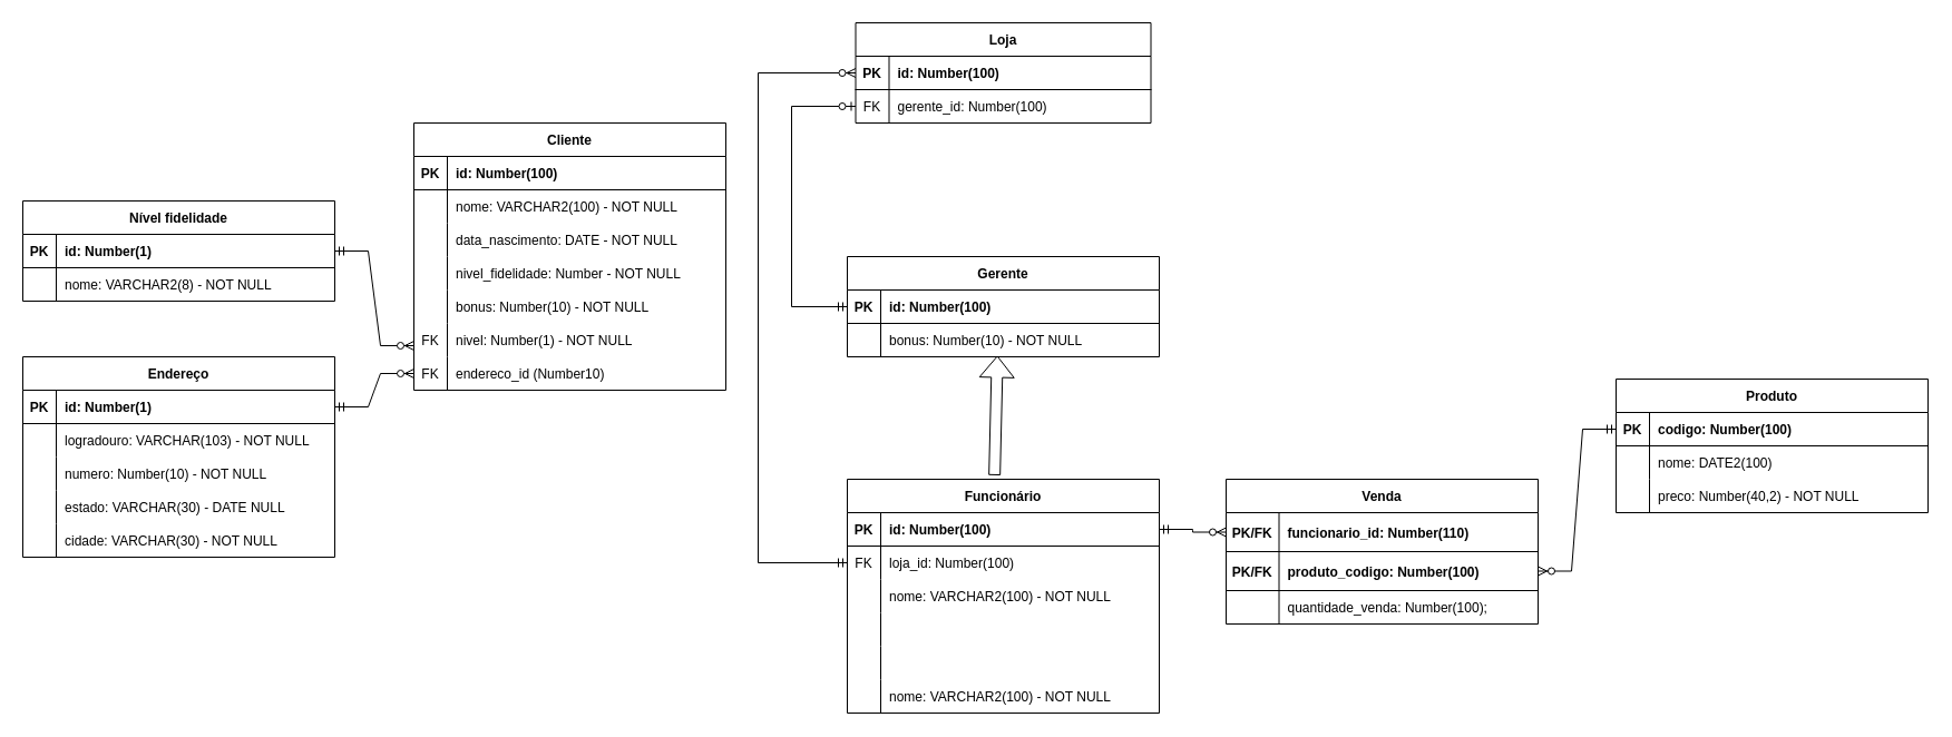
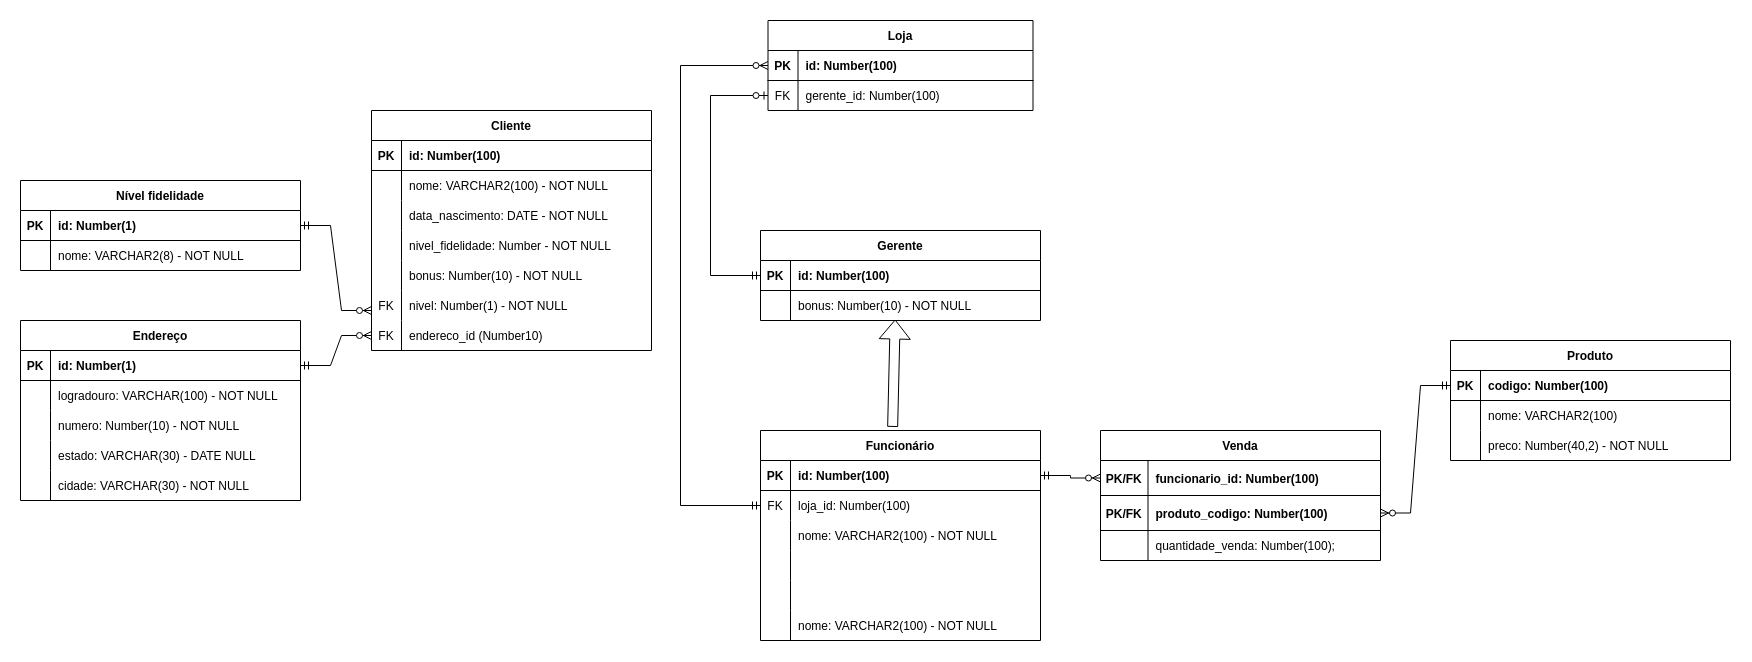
- <mxCell id="86" value="logradouro: VARCHAR(103) - NOT NULL" style="shape=partialRectangle;connectable=0;fillColor=none;top=0;left=0;bottom=0;right=0;align=left;spacingLeft=6;overflow=hidden;" parent="84" vertex="1"><mxGeometry x="30" width="250" height="30" as="geometry"><mxRectangle width="250" height="30" as="alternateBounds" /></mxGeometry></mxCell>
+ <mxCell id="86" value="logradouro: VARCHAR(100) - NOT NULL" style="shape=partialRectangle;connectable=0;fillColor=none;top=0;left=0;bottom=0;right=0;align=left;spacingLeft=6;overflow=hidden;" parent="84" vertex="1"><mxGeometry x="30" width="250" height="30" as="geometry"><mxRectangle width="250" height="30" as="alternateBounds" /></mxGeometry></mxCell>
- <mxCell id="16" value="nome: DATE2(100)" style="shape=partialRectangle;connectable=0;fillColor=none;top=0;left=0;bottom=0;right=0;align=left;spacingLeft=6;overflow=hidden;" parent="14" vertex="1"><mxGeometry x="30" width="250" height="30" as="geometry"><mxRectangle width="250" height="30" as="alternateBounds" /></mxGeometry></mxCell>
+ <mxCell id="16" value="nome: VARCHAR2(100)" style="shape=partialRectangle;connectable=0;fillColor=none;top=0;left=0;bottom=0;right=0;align=left;spacingLeft=6;overflow=hidden;" parent="14" vertex="1"><mxGeometry x="30" width="250" height="30" as="geometry"><mxRectangle width="250" height="30" as="alternateBounds" /></mxGeometry></mxCell>
- <mxCell id="71" value="funcionario_id: Number(110)" style="shape=partialRectangle;connectable=0;fillColor=none;top=0;left=0;bottom=0;right=0;align=left;spacingLeft=6;fontStyle=1;overflow=hidden;" parent="69" vertex="1"><mxGeometry x="47.5" width="232.5" height="35" as="geometry"><mxRectangle width="232.5" height="35" as="alternateBounds" /></mxGeometry></mxCell>
+ <mxCell id="71" value="funcionario_id: Number(100)" style="shape=partialRectangle;connectable=0;fillColor=none;top=0;left=0;bottom=0;right=0;align=left;spacingLeft=6;fontStyle=1;overflow=hidden;" parent="69" vertex="1"><mxGeometry x="47.5" width="232.5" height="35" as="geometry"><mxRectangle width="232.5" height="35" as="alternateBounds" /></mxGeometry></mxCell>
